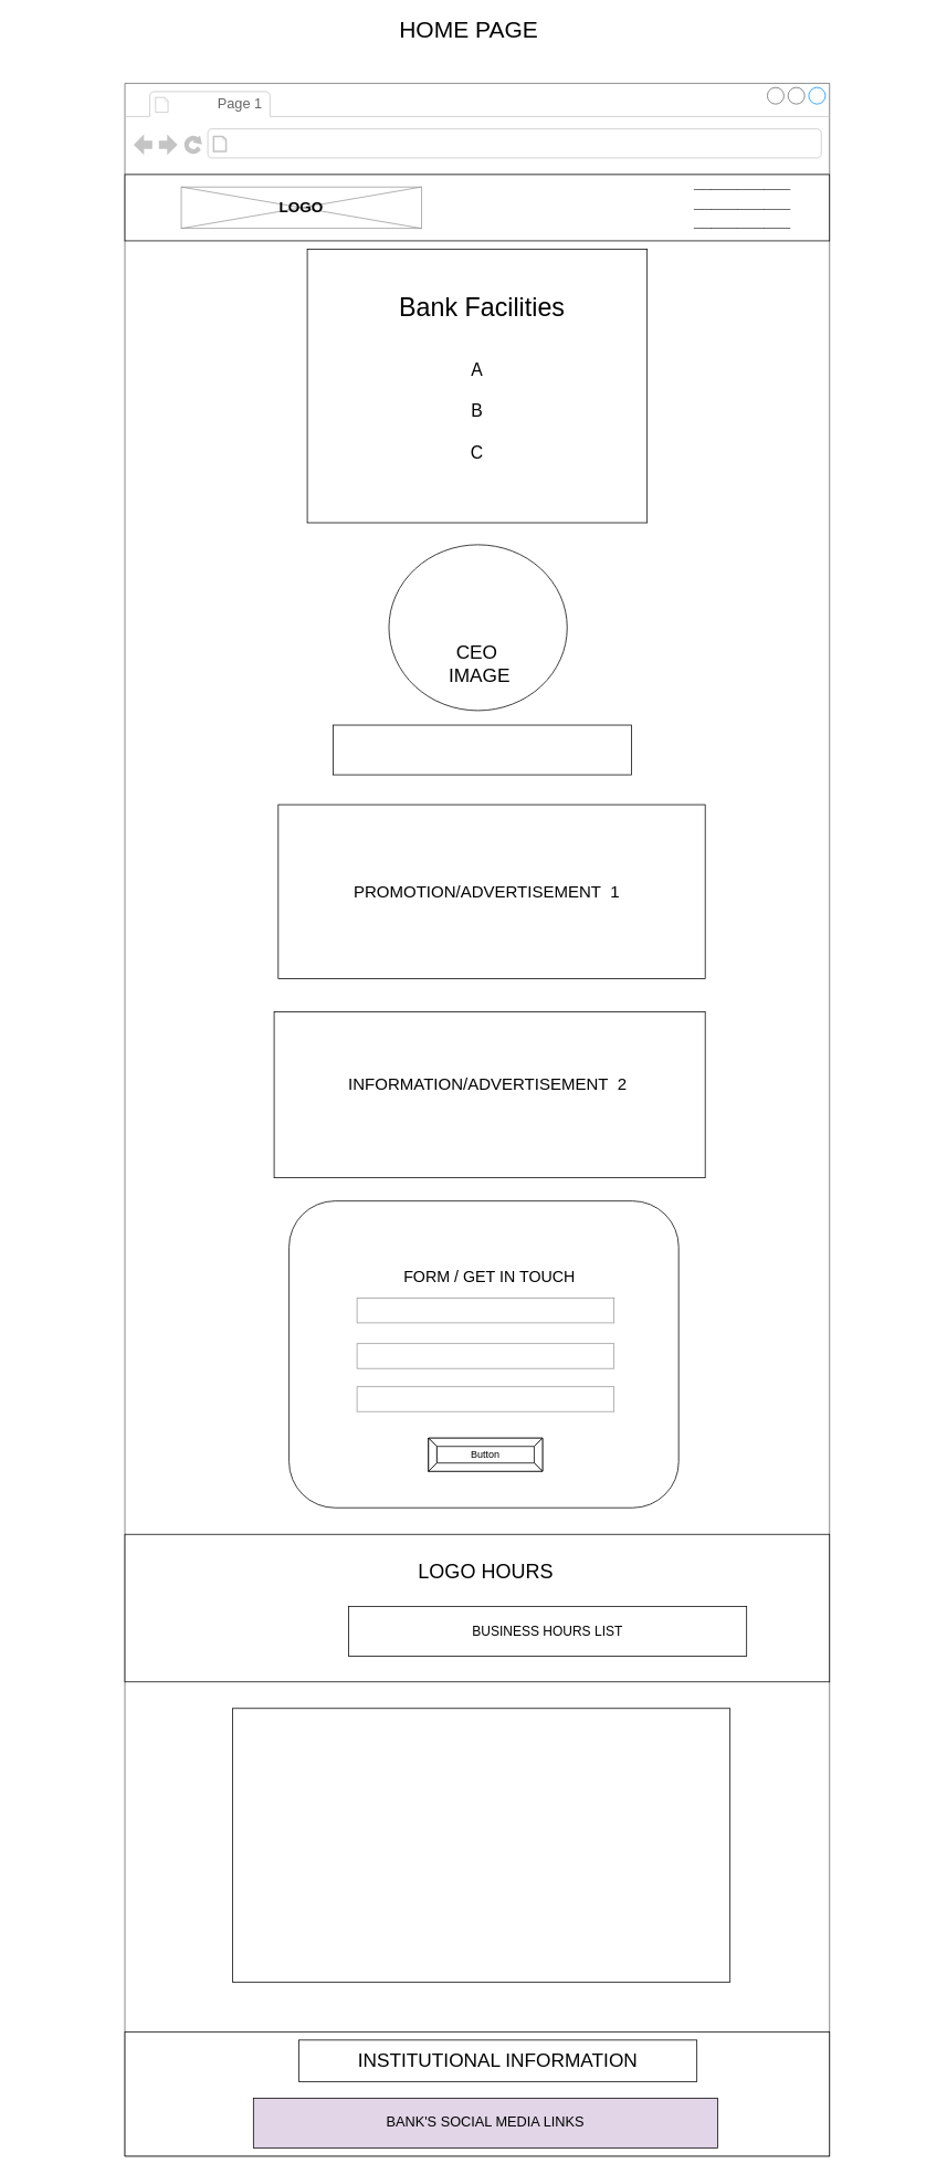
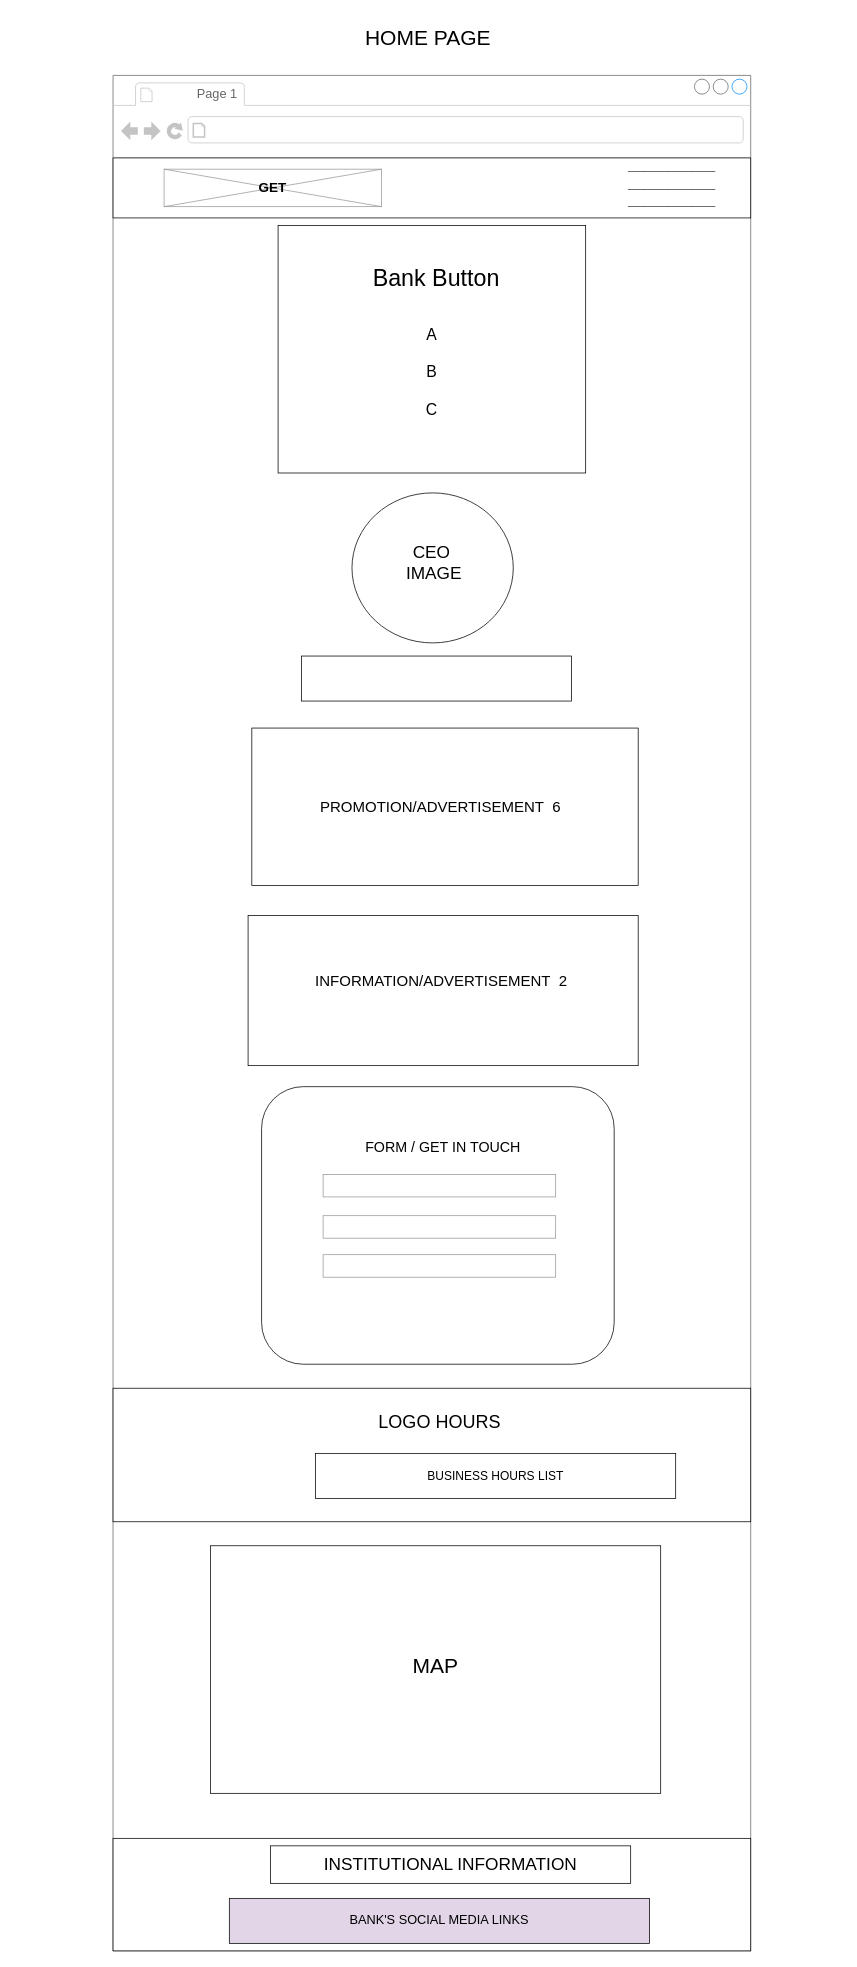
- <mxCell id="32" value="&lt;font style=&quot;font-size: 28px;&quot;&gt;HOME PAGE&lt;/font&gt;" style="text;html=1;strokeColor=none;fillColor=none;align=center;verticalAlign=middle;whiteSpace=wrap;rounded=0;" parent="1" vertex="1"><mxGeometry x="15" y="5" width="1100" height="60" as="geometry" /></mxCell>
+ <mxCell id="32" value="&lt;font style=&quot;font-size: 28px;&quot;&gt;HOME PAGE&lt;/font&gt;" style="text;html=1;strokeColor=none;fillColor=none;align=center;verticalAlign=middle;whiteSpace=wrap;rounded=0;" parent="1" vertex="1"><mxGeometry x="20" y="20" width="1100" height="60" as="geometry" /></mxCell>
- <mxCell id="6" value="&lt;b&gt;&lt;font style=&quot;font-size: 18px;&quot;&gt;LOGO&lt;/font&gt;&lt;/b&gt;" style="text;html=1;strokeColor=none;fillColor=none;align=center;verticalAlign=middle;whiteSpace=wrap;rounded=0;" parent="2" vertex="1"><mxGeometry x="183" y="135" width="60" height="30" as="geometry" /></mxCell>
+ <mxCell id="6" value="&lt;b&gt;&lt;font style=&quot;font-size: 18px;&quot;&gt;GET&lt;/font&gt;&lt;/b&gt;" style="text;html=1;strokeColor=none;fillColor=none;align=center;verticalAlign=middle;whiteSpace=wrap;rounded=0;" parent="2" vertex="1"><mxGeometry x="183" y="135" width="60" height="30" as="geometry" /></mxCell>
- <mxCell id="8" value="&lt;font style=&quot;font-size: 31px;&quot;&gt;Bank Facilities&lt;/font&gt;" style="text;html=1;strokeColor=none;fillColor=none;align=center;verticalAlign=middle;whiteSpace=wrap;rounded=0;" parent="2" vertex="1"><mxGeometry x="296" y="240" width="270" height="60" as="geometry" /></mxCell>
+ <mxCell id="8" value="&lt;font style=&quot;font-size: 31px;&quot;&gt;Bank Button&lt;/font&gt;" style="text;html=1;strokeColor=none;fillColor=none;align=center;verticalAlign=middle;whiteSpace=wrap;rounded=0;" parent="2" vertex="1"><mxGeometry x="296" y="240" width="270" height="60" as="geometry" /></mxCell>
- <mxCell id="31" value="&lt;font style=&quot;font-size: 23px;&quot;&gt;CEO&amp;nbsp;&lt;br&gt;IMAGE&lt;/font&gt;" style="text;html=1;strokeColor=none;fillColor=none;align=center;verticalAlign=middle;whiteSpace=wrap;rounded=0;" parent="2" vertex="1"><mxGeometry x="368" y="663.25" width="120" height="72.5" as="geometry" /></mxCell>
+ <mxCell id="31" value="&lt;font style=&quot;font-size: 23px;&quot;&gt;CEO&amp;nbsp;&lt;br&gt;IMAGE&lt;/font&gt;" style="text;html=1;strokeColor=none;fillColor=none;align=center;verticalAlign=middle;whiteSpace=wrap;rounded=0;" parent="2" vertex="1"><mxGeometry x="368" y="613.25" width="120" height="72.5" as="geometry" /></mxCell>
- <mxCell id="12" value="&lt;font style=&quot;font-size: 20px;&quot;&gt;&amp;nbsp;PROMOTION/ADVERTISEMENT&amp;nbsp; 1&lt;/font&gt;" style="text;html=1;strokeColor=none;fillColor=none;align=center;verticalAlign=middle;whiteSpace=wrap;rounded=0;" parent="2" vertex="1"><mxGeometry x="159" y="924" width="550" height="100" as="geometry" /></mxCell>
+ <mxCell id="12" value="&lt;font style=&quot;font-size: 20px;&quot;&gt;&amp;nbsp;PROMOTION/ADVERTISEMENT&amp;nbsp; 6&lt;/font&gt;" style="text;html=1;strokeColor=none;fillColor=none;align=center;verticalAlign=middle;whiteSpace=wrap;rounded=0;" parent="2" vertex="1"><mxGeometry x="159" y="924" width="550" height="100" as="geometry" /></mxCell>
- <mxCell id="19" value="&lt;font style=&quot;font-size: 19px;&quot;&gt;FORM / GET IN TOUCH&lt;/font&gt;" style="text;html=1;strokeColor=none;fillColor=none;align=center;verticalAlign=middle;whiteSpace=wrap;rounded=0;" parent="2" vertex="1"><mxGeometry x="335" y="1425" width="210" height="30" as="geometry" /></mxCell>
+ <mxCell id="19" value="&lt;font style=&quot;font-size: 19px;&quot;&gt;FORM / GET IN TOUCH&lt;/font&gt;" style="text;html=1;strokeColor=none;fillColor=none;align=center;verticalAlign=middle;whiteSpace=wrap;rounded=0;" parent="2" vertex="1"><mxGeometry x="335" y="1415" width="210" height="30" as="geometry" /></mxCell>
- <mxCell id="18" value="Button" style="labelPosition=center;verticalLabelPosition=middle;align=center;html=1;shape=mxgraph.basic.button;dx=10;whiteSpace=wrap;" parent="2" vertex="1"><mxGeometry x="366.25" y="1634" width="137.5" height="40" as="geometry" /></mxCell>
+ <mxCell id="24" value="&lt;font style=&quot;font-size: 28px;&quot;&gt;MAP&lt;/font&gt;" style="text;html=1;strokeColor=none;fillColor=none;align=center;verticalAlign=middle;whiteSpace=wrap;rounded=0;" parent="2" vertex="1"><mxGeometry x="310" y="2065" width="240" height="110" as="geometry" /></mxCell>
